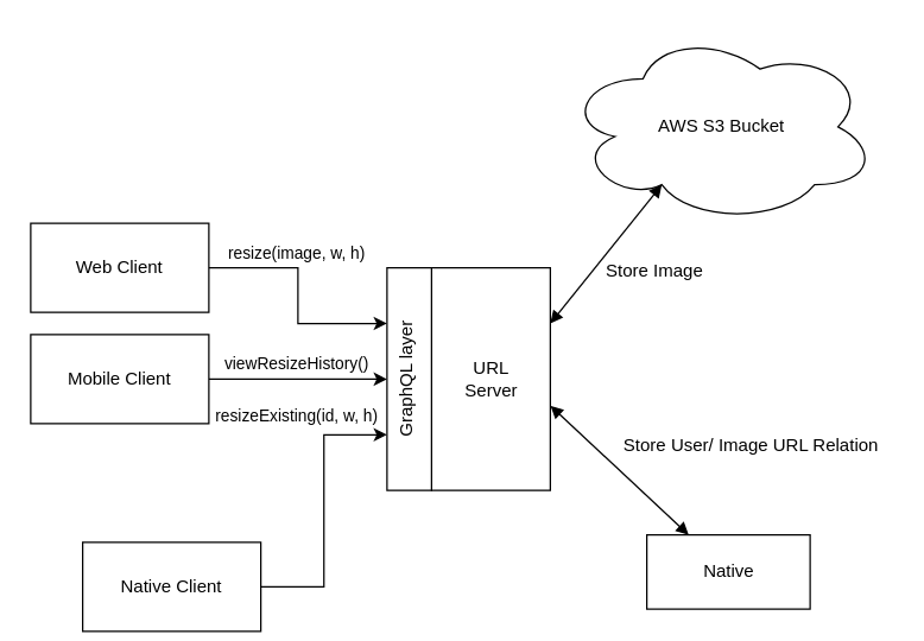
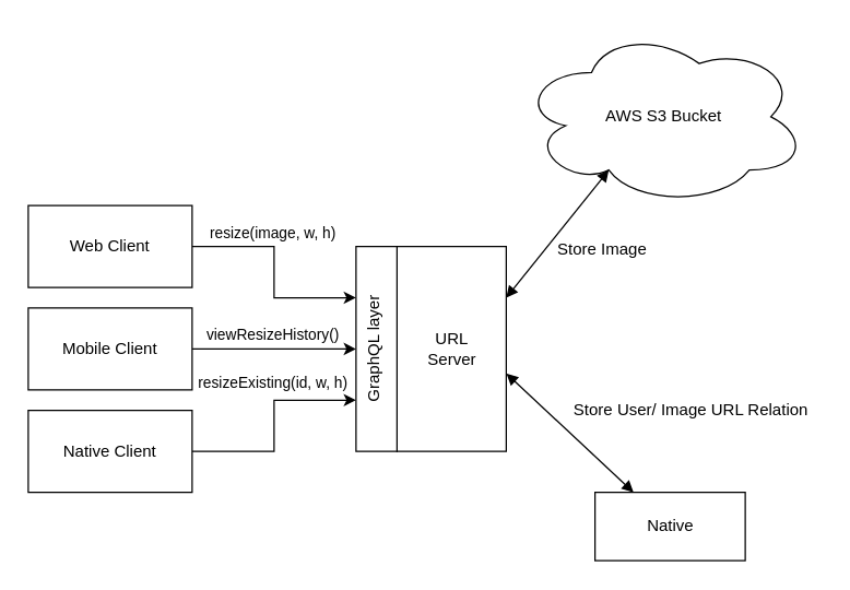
- <mxCell id="11" value="Native Client" style="rounded=0;whiteSpace=wrap;html=1;" vertex="1" parent="1"><mxGeometry x="55" y="365" width="120" height="60" as="geometry" /></mxCell>
+ <mxCell id="11" value="Native Client" style="rounded=0;whiteSpace=wrap;html=1;" vertex="1" parent="1"><mxGeometry x="20" y="300" width="120" height="60" as="geometry" /></mxCell>
